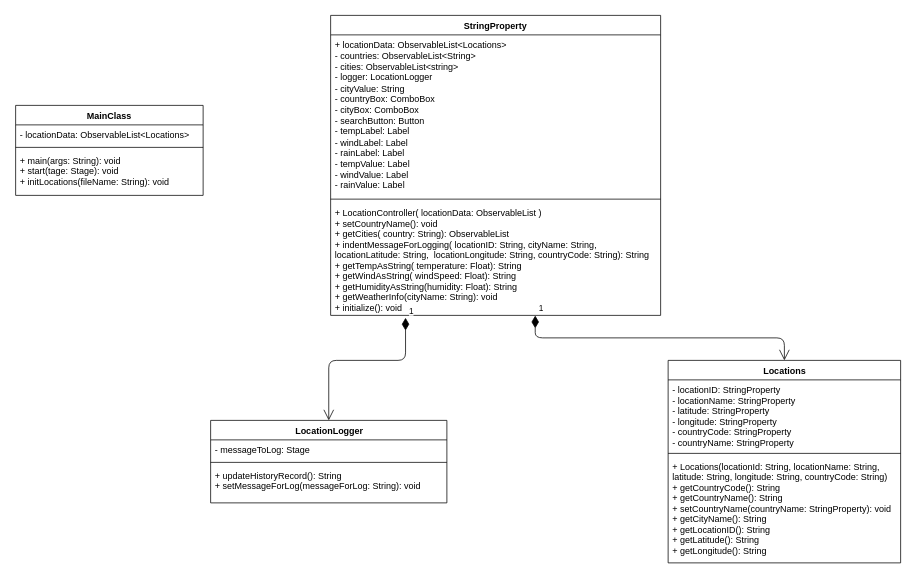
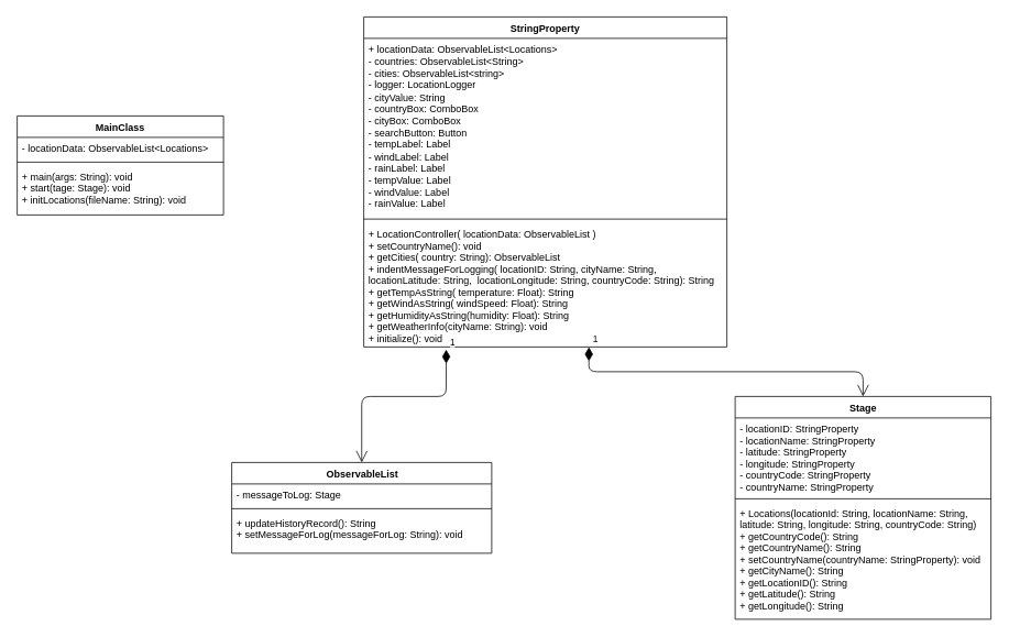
- <mxCell id="10" value="Locations" style="swimlane;fontStyle=1;align=center;verticalAlign=top;childLayout=stackLayout;horizontal=1;startSize=26;horizontalStack=0;resizeParent=1;resizeParentMax=0;resizeLast=0;collapsible=1;marginBottom=0;html=1;" vertex="1" parent="1"><mxGeometry x="890" y="480" width="310" height="270" as="geometry" /></mxCell>
+ <mxCell id="10" value="Stage" style="swimlane;fontStyle=1;align=center;verticalAlign=top;childLayout=stackLayout;horizontal=1;startSize=26;horizontalStack=0;resizeParent=1;resizeParentMax=0;resizeLast=0;collapsible=1;marginBottom=0;html=1;" vertex="1" parent="1"><mxGeometry x="890" y="480" width="310" height="270" as="geometry" /></mxCell>
- <mxCell id="14" value="LocationLogger" style="swimlane;fontStyle=1;align=center;verticalAlign=top;childLayout=stackLayout;horizontal=1;startSize=26;horizontalStack=0;resizeParent=1;resizeParentMax=0;resizeLast=0;collapsible=1;marginBottom=0;html=1;" vertex="1" parent="1"><mxGeometry x="280" y="560" width="315" height="110" as="geometry" /></mxCell>
+ <mxCell id="14" value="ObservableList" style="swimlane;fontStyle=1;align=center;verticalAlign=top;childLayout=stackLayout;horizontal=1;startSize=26;horizontalStack=0;resizeParent=1;resizeParentMax=0;resizeLast=0;collapsible=1;marginBottom=0;html=1;" vertex="1" parent="1"><mxGeometry x="280" y="560" width="315" height="110" as="geometry" /></mxCell>
